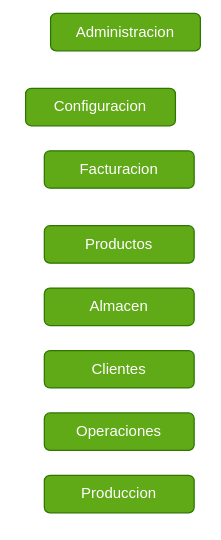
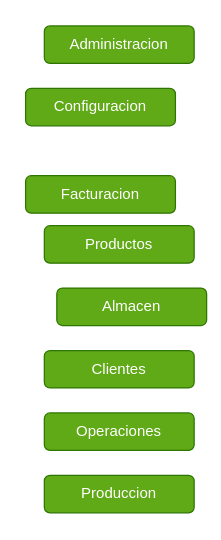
- <mxCell id="2" value="Administracion" style="rounded=1;whiteSpace=wrap;html=1;fillColor=#60a917;fontColor=#ffffff;strokeColor=#2D7600;" vertex="1" parent="1"><mxGeometry x="40" y="10" width="120" height="30" as="geometry" /></mxCell>
+ <mxCell id="2" value="Administracion" style="rounded=1;whiteSpace=wrap;html=1;fillColor=#60a917;fontColor=#ffffff;strokeColor=#2D7600;" vertex="1" parent="1"><mxGeometry x="35" y="20" width="120" height="30" as="geometry" /></mxCell>
- <mxCell id="4" value="Facturacion" style="rounded=1;whiteSpace=wrap;html=1;fillColor=#60a917;fontColor=#ffffff;strokeColor=#2D7600;" vertex="1" parent="1"><mxGeometry x="35" y="120" width="120" height="30" as="geometry" /></mxCell>
+ <mxCell id="4" value="Facturacion" style="rounded=1;whiteSpace=wrap;html=1;fillColor=#60a917;fontColor=#ffffff;strokeColor=#2D7600;" vertex="1" parent="1"><mxGeometry x="20" y="140" width="120" height="30" as="geometry" /></mxCell>
- <mxCell id="6" value="Almacen" style="rounded=1;whiteSpace=wrap;html=1;fillColor=#60a917;fontColor=#ffffff;strokeColor=#2D7600;" vertex="1" parent="1"><mxGeometry x="35" y="230" width="120" height="30" as="geometry" /></mxCell>
+ <mxCell id="6" value="Almacen" style="rounded=1;whiteSpace=wrap;html=1;fillColor=#60a917;fontColor=#ffffff;strokeColor=#2D7600;" vertex="1" parent="1"><mxGeometry x="45" y="230" width="120" height="30" as="geometry" /></mxCell>
